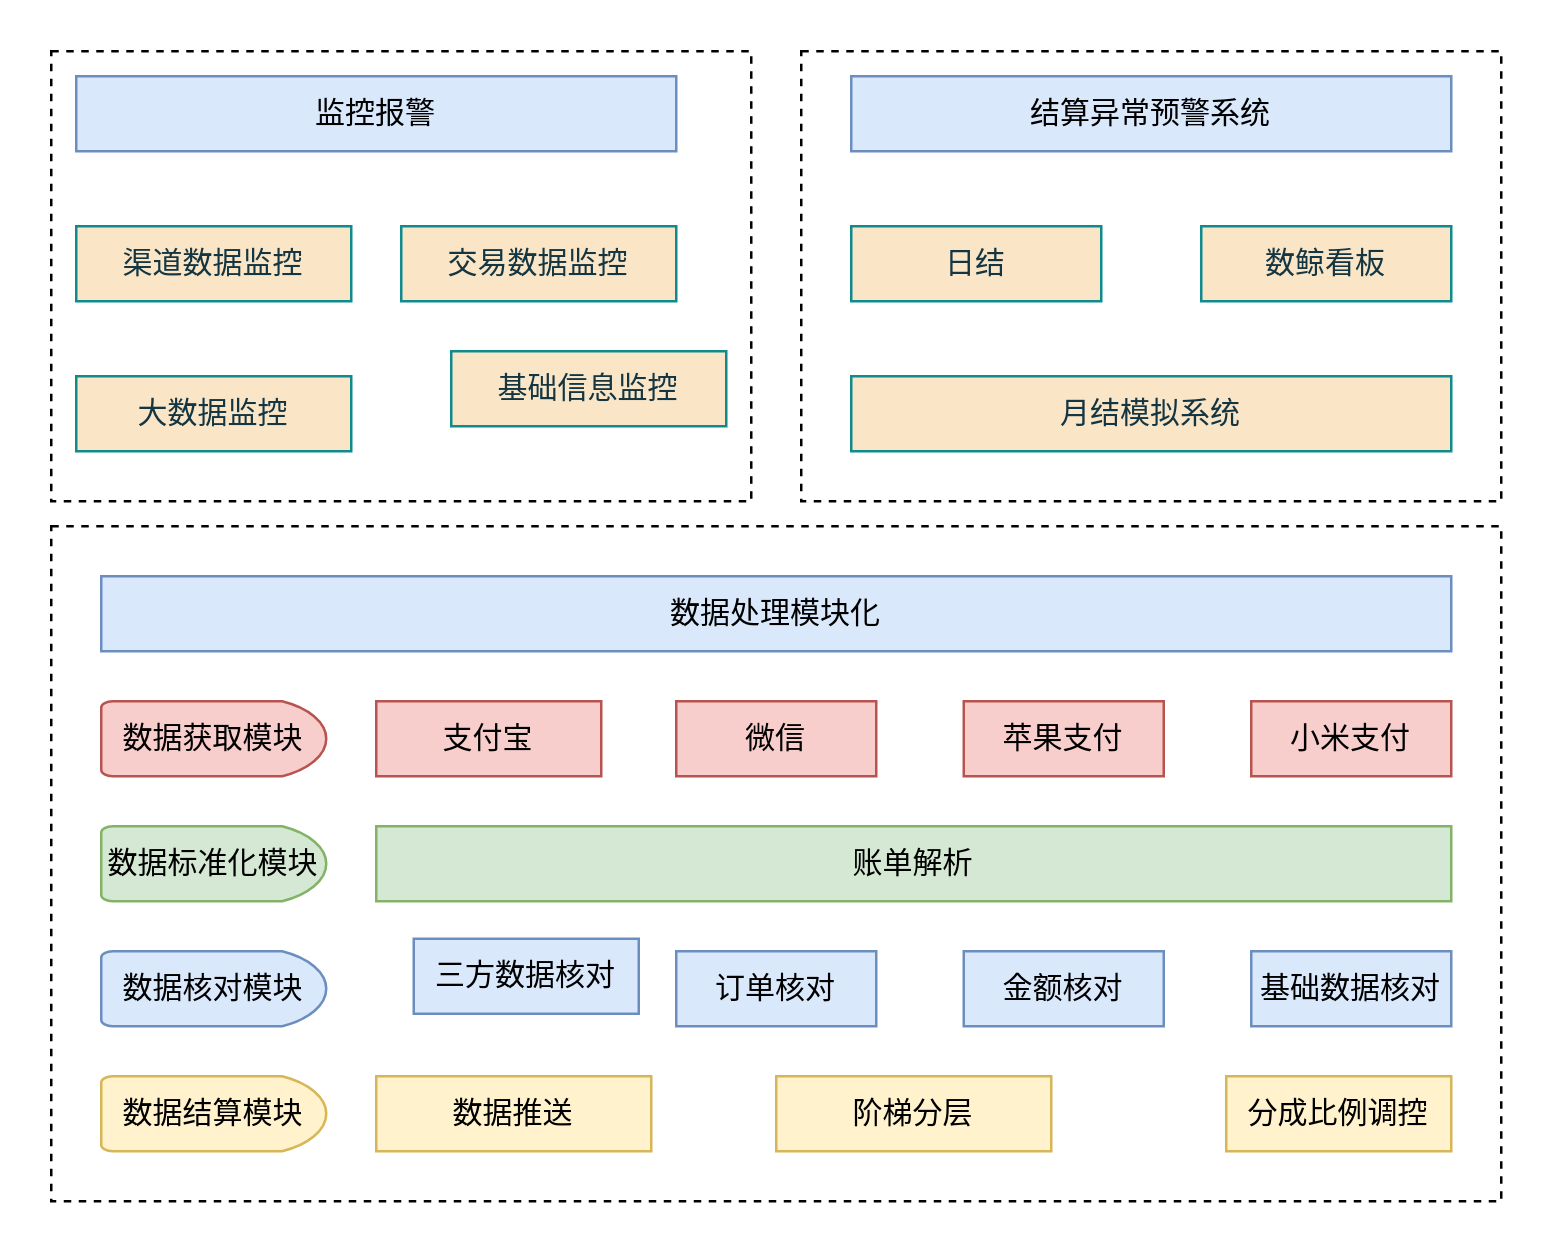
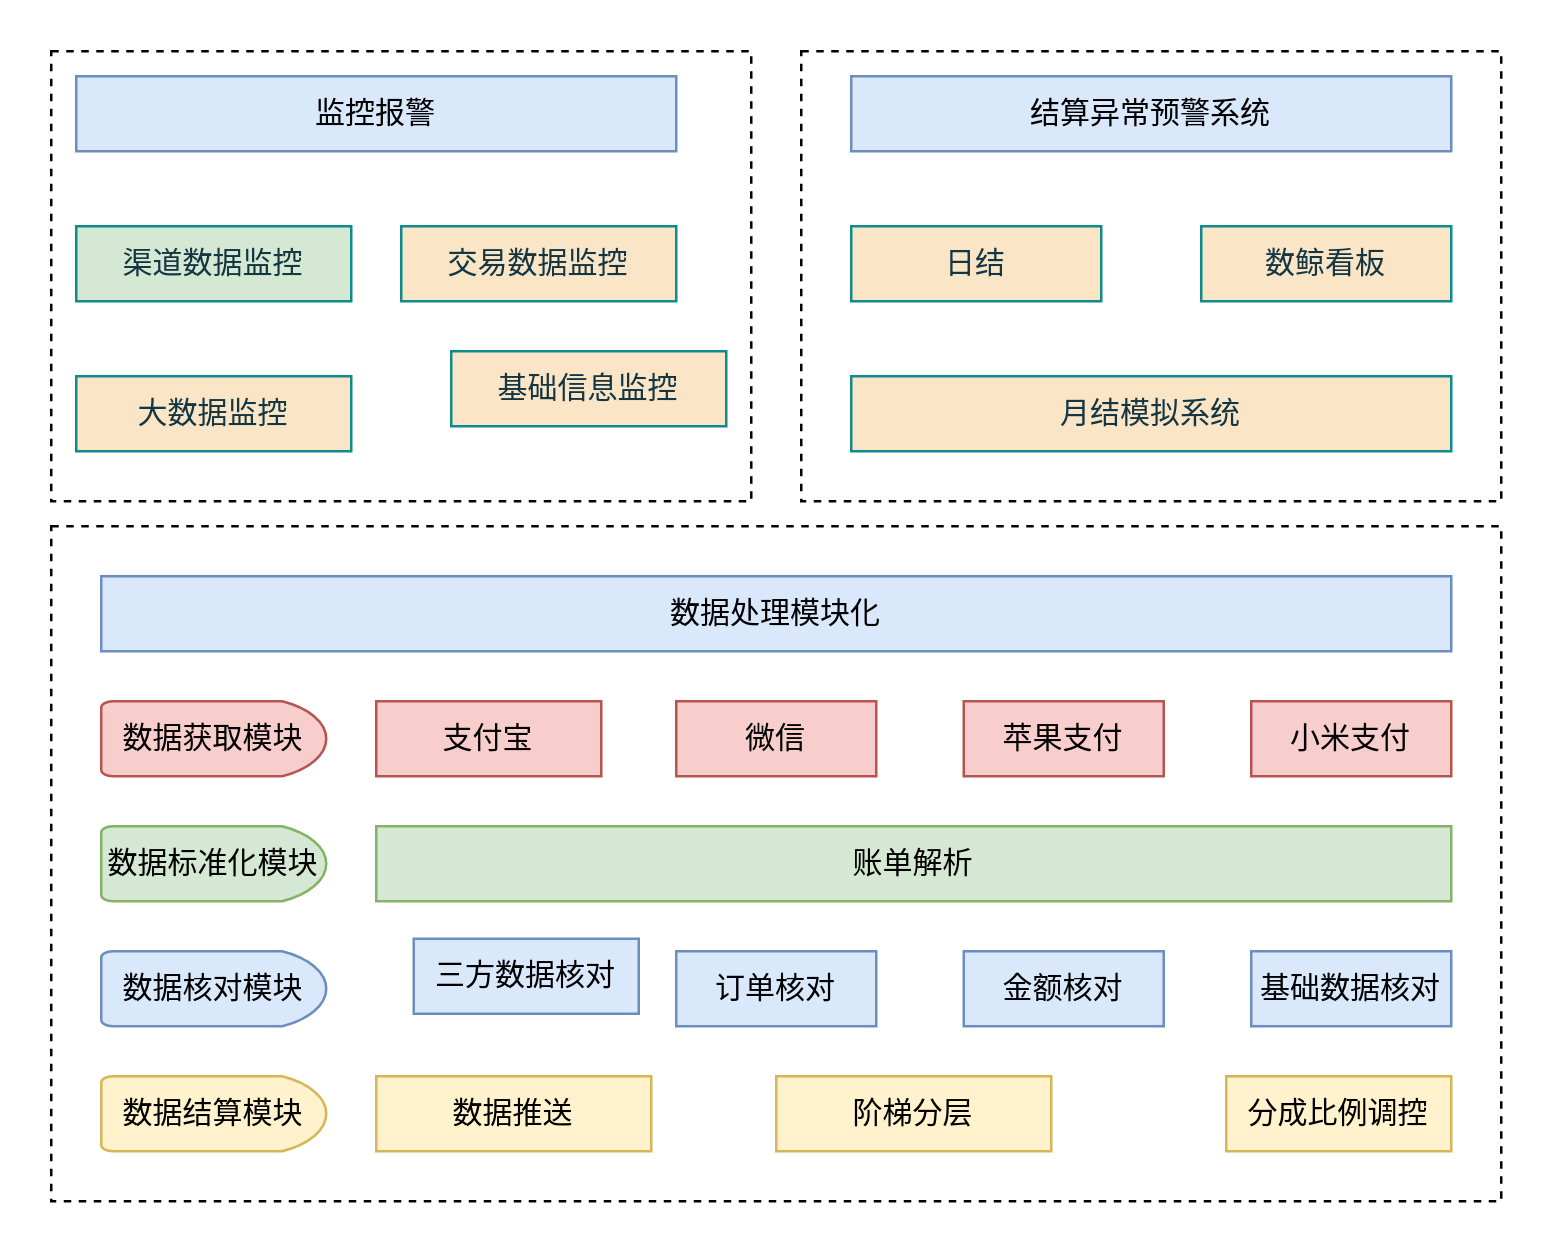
- <mxCell id="5" value="渠道数据监控" style="rounded=0;whiteSpace=wrap;html=1;strokeColor=#0F8B8D;fontColor=#143642;fillColor=#FAE5C7;" parent="1" vertex="1"><mxGeometry x="30" y="90" width="110" height="30" as="geometry" /></mxCell>
+ <mxCell id="5" value="渠道数据监控" style="rounded=0;whiteSpace=wrap;html=1;strokeColor=#0F8B8D;fontColor=#143642;fillColor=#d5e8d4;" parent="1" vertex="1"><mxGeometry x="30" y="90" width="110" height="30" as="geometry" /></mxCell>
